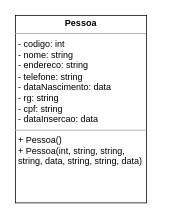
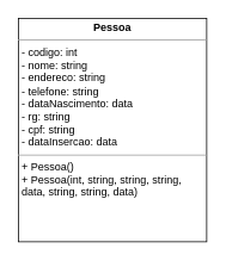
- <mxCell id="2" value="&lt;p style=&quot;margin:0px;margin-top:4px;text-align:center;&quot;&gt;&lt;b&gt;Pessoa&lt;/b&gt;&lt;/p&gt;&lt;hr size=&quot;1&quot;&gt;&lt;p style=&quot;margin:0px;margin-left:4px;&quot;&gt;- codigo: int&lt;/p&gt;&lt;p style=&quot;margin:0px;margin-left:4px;&quot;&gt;- nome: string&lt;/p&gt;&lt;p style=&quot;margin:0px;margin-left:4px;&quot;&gt;- endereco: string&lt;/p&gt;&lt;p style=&quot;margin:0px;margin-left:4px;&quot;&gt;- telefone: string&lt;/p&gt;&lt;p style=&quot;margin:0px;margin-left:4px;&quot;&gt;- dataNascimento: data&lt;/p&gt;&lt;p style=&quot;margin:0px;margin-left:4px;&quot;&gt;- rg: string&lt;/p&gt;&lt;p style=&quot;margin:0px;margin-left:4px;&quot;&gt;- cpf: string&lt;/p&gt;&lt;p style=&quot;margin:0px;margin-left:4px;&quot;&gt;- dataInsercao: data&lt;/p&gt;&lt;hr size=&quot;1&quot;&gt;&lt;p style=&quot;margin:0px;margin-left:4px;&quot;&gt;+ Pessoa()&lt;/p&gt;&lt;p style=&quot;margin:0px;margin-left:4px;&quot;&gt;+ Pessoa(int, string, string, string, data, string, string, data)&lt;/p&gt;" style="verticalAlign=top;align=left;overflow=fill;fontSize=12;fontFamily=Helvetica;html=1;whiteSpace=wrap;" vertex="1" parent="1"><mxGeometry x="20" y="20" width="175" height="250" as="geometry" /></mxCell>
+ <mxCell id="2" value="&lt;p style=&quot;margin:0px;margin-top:4px;text-align:center;&quot;&gt;&lt;b&gt;Pessoa&lt;/b&gt;&lt;/p&gt;&lt;hr size=&quot;1&quot;&gt;&lt;p style=&quot;margin:0px;margin-left:4px;&quot;&gt;- codigo: int&lt;/p&gt;&lt;p style=&quot;margin:0px;margin-left:4px;&quot;&gt;- nome: string&lt;/p&gt;&lt;p style=&quot;margin:0px;margin-left:4px;&quot;&gt;- endereco: string&lt;/p&gt;&lt;p style=&quot;margin:0px;margin-left:4px;&quot;&gt;- telefone: string&lt;/p&gt;&lt;p style=&quot;margin:0px;margin-left:4px;&quot;&gt;- dataNascimento: data&lt;/p&gt;&lt;p style=&quot;margin:0px;margin-left:4px;&quot;&gt;- rg: string&lt;/p&gt;&lt;p style=&quot;margin:0px;margin-left:4px;&quot;&gt;- cpf: string&lt;/p&gt;&lt;p style=&quot;margin:0px;margin-left:4px;&quot;&gt;- dataInsercao: data&lt;/p&gt;&lt;hr size=&quot;1&quot;&gt;&lt;p style=&quot;margin:0px;margin-left:4px;&quot;&gt;+ Pessoa()&lt;/p&gt;&lt;p style=&quot;margin:0px;margin-left:4px;&quot;&gt;+ Pessoa(int, string, string, string, data, string, string, data)&lt;/p&gt;" style="verticalAlign=top;align=left;overflow=fill;fontSize=12;fontFamily=Helvetica;html=1;whiteSpace=wrap;" vertex="1" parent="1"><mxGeometry x="20" y="20" width="210" height="250" as="geometry" /></mxCell>
